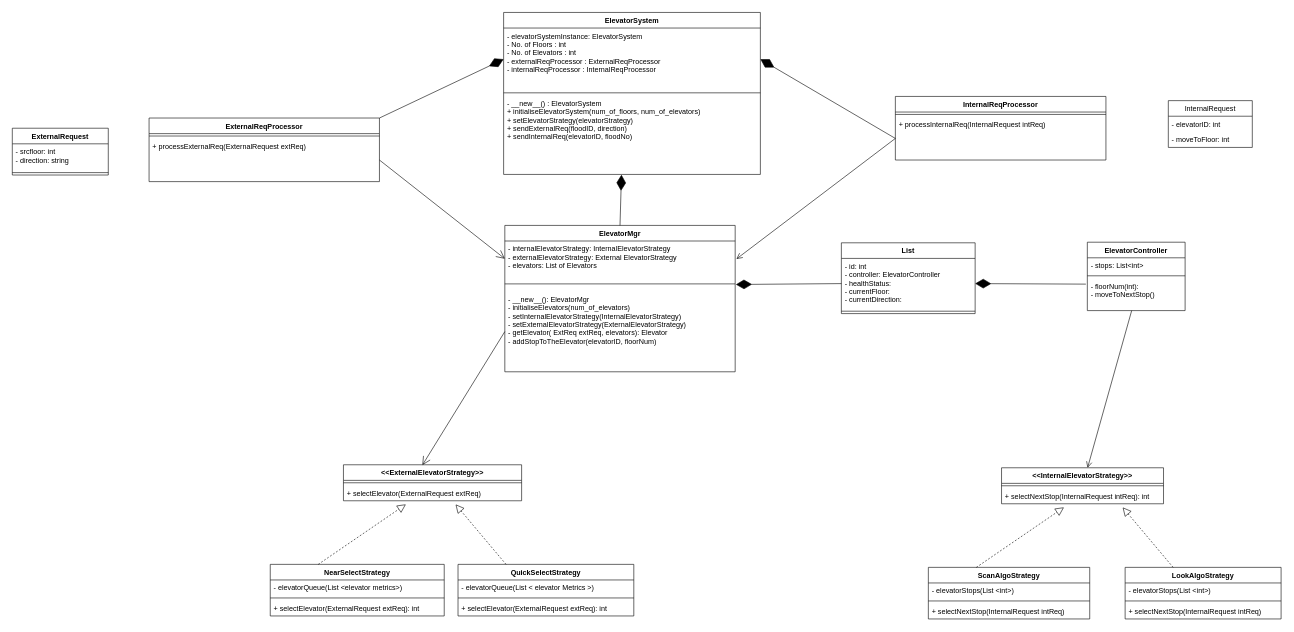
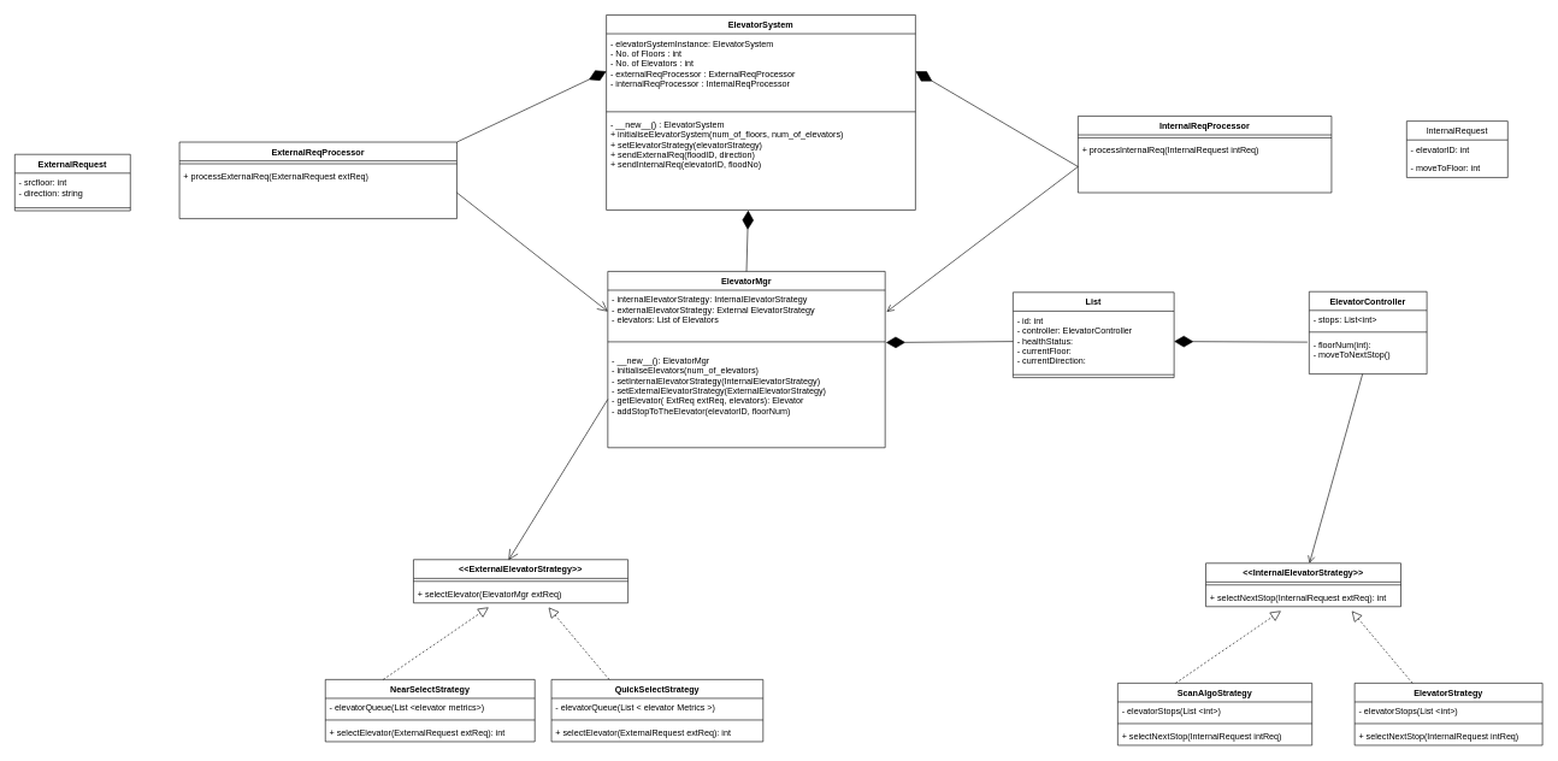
- <mxCell id="19" value="+ selectElevator(ExternalRequest extReq)" style="text;strokeColor=none;fillColor=none;align=left;verticalAlign=top;spacingLeft=4;spacingRight=4;overflow=hidden;rotatable=0;points=[[0,0.5],[1,0.5]];portConstraint=eastwest;" vertex="1" parent="17"><mxGeometry y="34" width="297" height="26" as="geometry" /></mxCell>
+ <mxCell id="19" value="+ selectElevator(ElevatorMgr extReq)" style="text;strokeColor=none;fillColor=none;align=left;verticalAlign=top;spacingLeft=4;spacingRight=4;overflow=hidden;rotatable=0;points=[[0,0.5],[1,0.5]];portConstraint=eastwest;" vertex="1" parent="17"><mxGeometry y="34" width="297" height="26" as="geometry" /></mxCell>
- <mxCell id="32" value="+ selectNextStop(InternalRequest intReq): int" style="text;strokeColor=none;fillColor=none;align=left;verticalAlign=top;spacingLeft=4;spacingRight=4;overflow=hidden;rotatable=0;points=[[0,0.5],[1,0.5]];portConstraint=eastwest;" vertex="1" parent="30"><mxGeometry y="34" width="270" height="26" as="geometry" /></mxCell>
+ <mxCell id="32" value="+ selectNextStop(InternalRequest extReq): int" style="text;strokeColor=none;fillColor=none;align=left;verticalAlign=top;spacingLeft=4;spacingRight=4;overflow=hidden;rotatable=0;points=[[0,0.5],[1,0.5]];portConstraint=eastwest;" vertex="1" parent="30"><mxGeometry y="34" width="270" height="26" as="geometry" /></mxCell>
- <mxCell id="38" value="LookAlgoStrategy" style="swimlane;fontStyle=1;align=center;verticalAlign=top;childLayout=stackLayout;horizontal=1;startSize=26;horizontalStack=0;resizeParent=1;resizeParentMax=0;resizeLast=0;collapsible=1;marginBottom=0;strokeColor=default;" vertex="1" parent="1"><mxGeometry x="1875" y="945" width="260" height="86" as="geometry" /></mxCell>
+ <mxCell id="38" value="ElevatorStrategy" style="swimlane;fontStyle=1;align=center;verticalAlign=top;childLayout=stackLayout;horizontal=1;startSize=26;horizontalStack=0;resizeParent=1;resizeParentMax=0;resizeLast=0;collapsible=1;marginBottom=0;strokeColor=default;" vertex="1" parent="1"><mxGeometry x="1875" y="945" width="260" height="86" as="geometry" /></mxCell>
